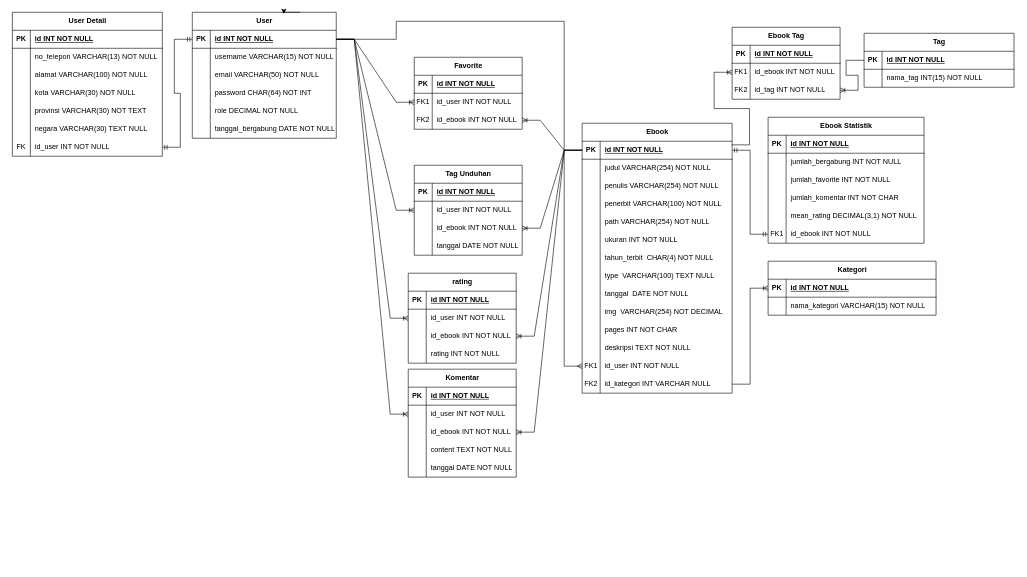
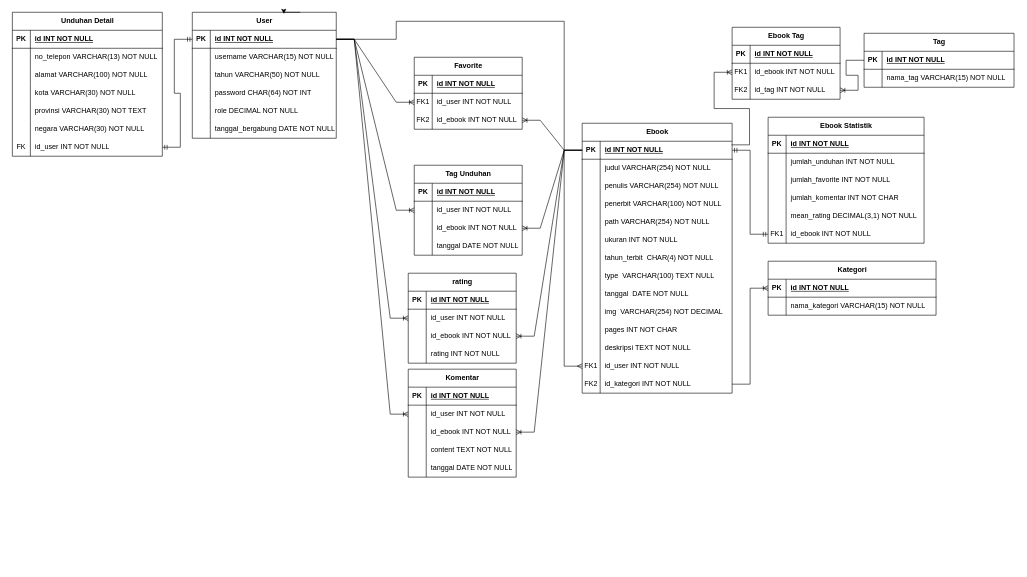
- <mxCell id="173" value="User Detail" style="shape=table;startSize=30;container=1;collapsible=1;childLayout=tableLayout;fixedRows=1;rowLines=0;fontStyle=1;align=center;resizeLast=1;html=1;" parent="1" vertex="1"><mxGeometry x="20" y="20" width="250" height="240" as="geometry"><mxRectangle x="180" y="420" width="70" height="30" as="alternateBounds" /></mxGeometry></mxCell>
+ <mxCell id="173" value="Unduhan Detail" style="shape=table;startSize=30;container=1;collapsible=1;childLayout=tableLayout;fixedRows=1;rowLines=0;fontStyle=1;align=center;resizeLast=1;html=1;" parent="1" vertex="1"><mxGeometry x="20" y="20" width="250" height="240" as="geometry"><mxRectangle x="180" y="420" width="70" height="30" as="alternateBounds" /></mxGeometry></mxCell>
- <mxCell id="107" value="email VARCHAR(50) NOT NULL" style="shape=partialRectangle;connectable=0;fillColor=none;top=0;left=0;bottom=0;right=0;align=left;spacingLeft=6;overflow=hidden;whiteSpace=wrap;html=1;" parent="105" vertex="1"><mxGeometry x="30" width="210" height="30" as="geometry"><mxRectangle width="210" height="30" as="alternateBounds" /></mxGeometry></mxCell>
+ <mxCell id="107" value="tahun VARCHAR(50) NOT NULL" style="shape=partialRectangle;connectable=0;fillColor=none;top=0;left=0;bottom=0;right=0;align=left;spacingLeft=6;overflow=hidden;whiteSpace=wrap;html=1;" parent="105" vertex="1"><mxGeometry x="30" width="210" height="30" as="geometry"><mxRectangle width="210" height="30" as="alternateBounds" /></mxGeometry></mxCell>
- <mxCell id="58" value="nama_tag INT(15) NOT NULL" style="shape=partialRectangle;connectable=0;fillColor=none;top=0;left=0;bottom=0;right=0;align=left;spacingLeft=6;overflow=hidden;whiteSpace=wrap;html=1;" parent="56" vertex="1"><mxGeometry x="30" width="220" height="30" as="geometry"><mxRectangle width="220" height="30" as="alternateBounds" /></mxGeometry></mxCell>
+ <mxCell id="58" value="nama_tag VARCHAR(15) NOT NULL" style="shape=partialRectangle;connectable=0;fillColor=none;top=0;left=0;bottom=0;right=0;align=left;spacingLeft=6;overflow=hidden;whiteSpace=wrap;html=1;" parent="56" vertex="1"><mxGeometry x="30" width="220" height="30" as="geometry"><mxRectangle width="220" height="30" as="alternateBounds" /></mxGeometry></mxCell>
- <mxCell id="191" value="negara VARCHAR(30) TEXT NULL" style="shape=partialRectangle;connectable=0;fillColor=none;top=0;left=0;bottom=0;right=0;align=left;spacingLeft=6;overflow=hidden;whiteSpace=wrap;html=1;" parent="189" vertex="1"><mxGeometry x="30" width="220" height="30" as="geometry"><mxRectangle width="220" height="30" as="alternateBounds" /></mxGeometry></mxCell>
+ <mxCell id="191" value="negara VARCHAR(30) NOT NULL" style="shape=partialRectangle;connectable=0;fillColor=none;top=0;left=0;bottom=0;right=0;align=left;spacingLeft=6;overflow=hidden;whiteSpace=wrap;html=1;" parent="189" vertex="1"><mxGeometry x="30" width="220" height="30" as="geometry"><mxRectangle width="220" height="30" as="alternateBounds" /></mxGeometry></mxCell>
- <mxCell id="85" value="jumlah_bergabung INT NOT NULL" style="shape=partialRectangle;connectable=0;fillColor=none;top=0;left=0;bottom=0;right=0;align=left;spacingLeft=6;overflow=hidden;whiteSpace=wrap;html=1;" parent="83" vertex="1"><mxGeometry x="30" width="230" height="30" as="geometry"><mxRectangle width="230" height="30" as="alternateBounds" /></mxGeometry></mxCell>
+ <mxCell id="85" value="jumlah_unduhan INT NOT NULL" style="shape=partialRectangle;connectable=0;fillColor=none;top=0;left=0;bottom=0;right=0;align=left;spacingLeft=6;overflow=hidden;whiteSpace=wrap;html=1;" parent="83" vertex="1"><mxGeometry x="30" width="230" height="30" as="geometry"><mxRectangle width="230" height="30" as="alternateBounds" /></mxGeometry></mxCell>
- <mxCell id="44" value="id_kategori INT VARCHAR NULL" style="shape=partialRectangle;connectable=0;fillColor=none;top=0;left=0;bottom=0;right=0;align=left;spacingLeft=6;overflow=hidden;whiteSpace=wrap;html=1;" parent="42" vertex="1"><mxGeometry x="30" width="220" height="30" as="geometry"><mxRectangle width="220" height="30" as="alternateBounds" /></mxGeometry></mxCell>
+ <mxCell id="44" value="id_kategori INT NOT NULL" style="shape=partialRectangle;connectable=0;fillColor=none;top=0;left=0;bottom=0;right=0;align=left;spacingLeft=6;overflow=hidden;whiteSpace=wrap;html=1;" parent="42" vertex="1"><mxGeometry x="30" width="220" height="30" as="geometry"><mxRectangle width="220" height="30" as="alternateBounds" /></mxGeometry></mxCell>
